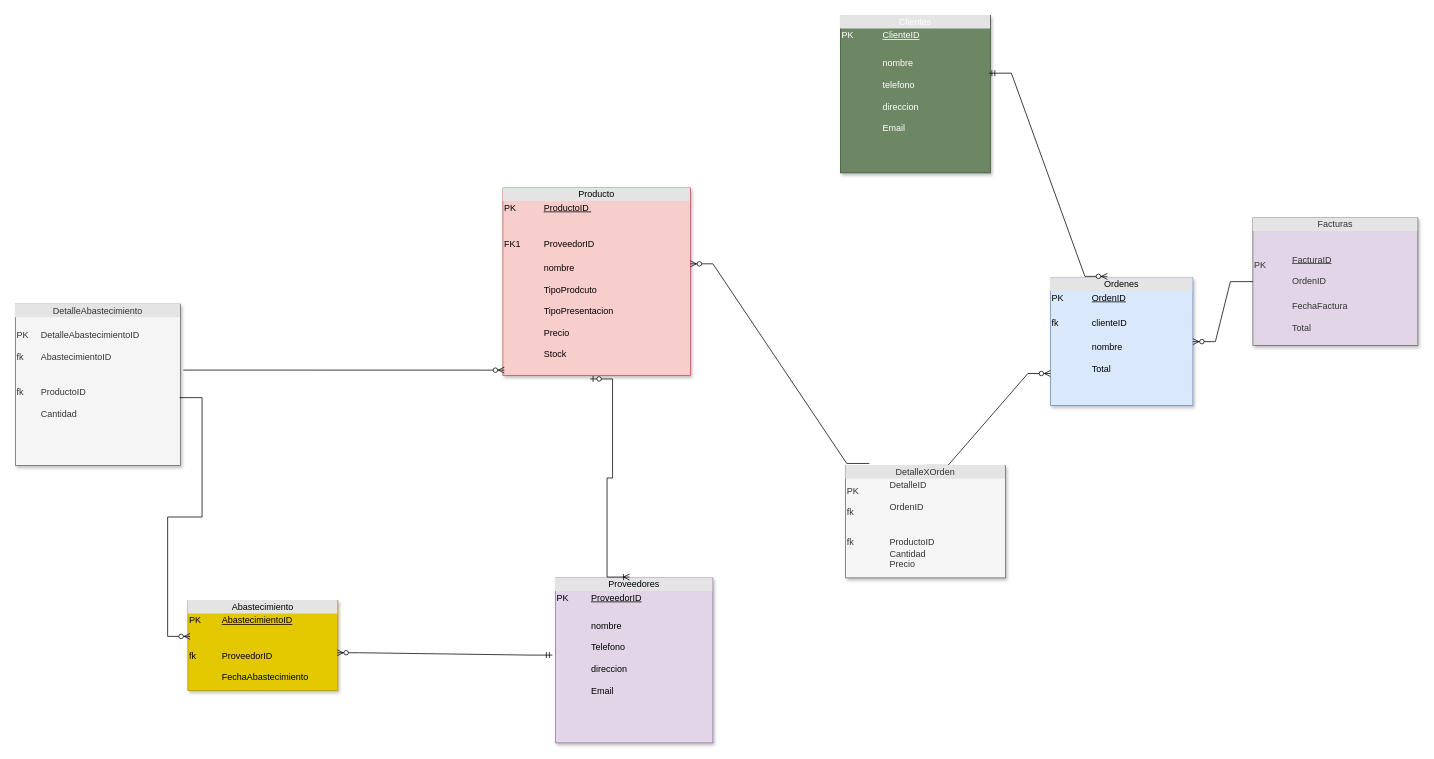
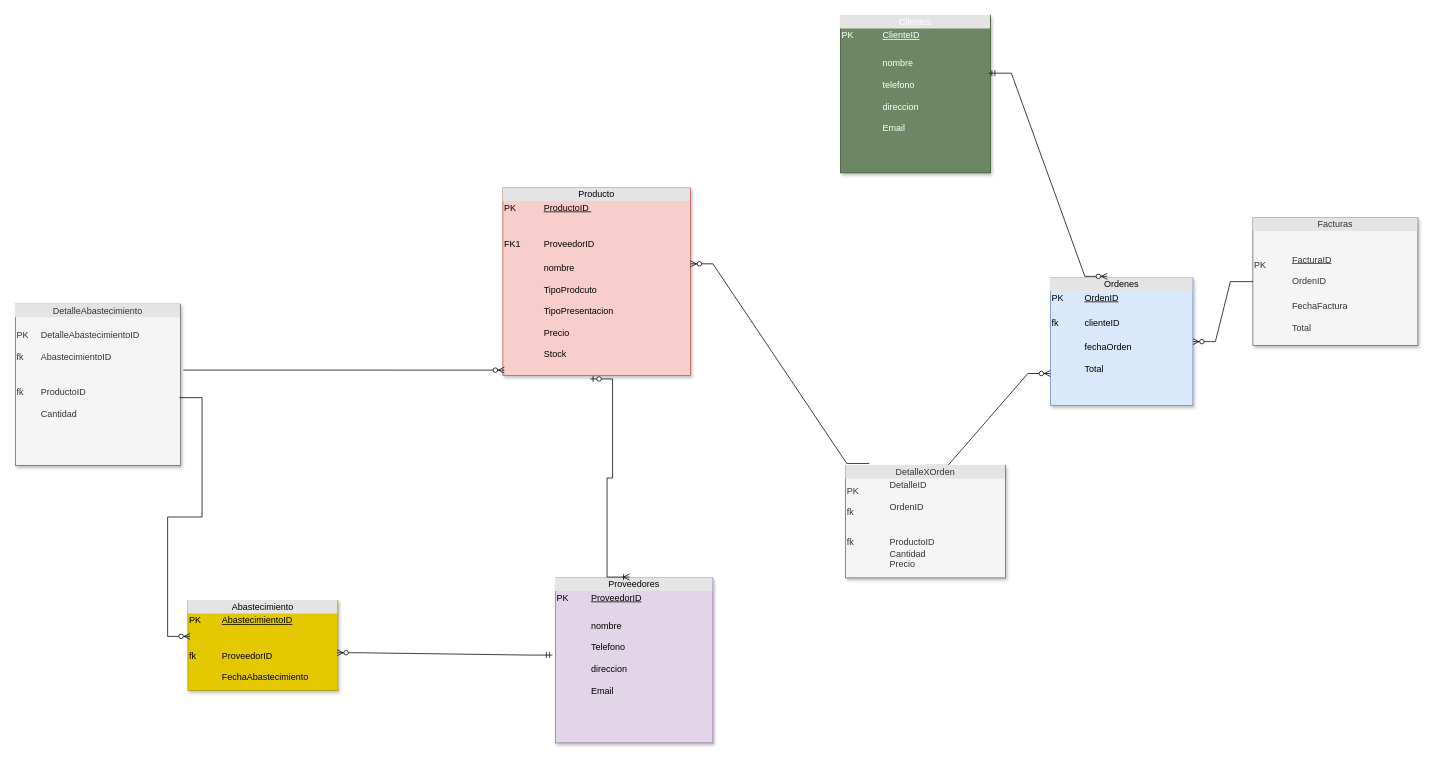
- <mxCell id="11" value="&lt;div style=&quot;text-align: center; box-sizing: border-box; width: 100%; background: rgb(228, 228, 228); padding: 2px;&quot;&gt;Facturas&lt;/div&gt;&lt;table style=&quot;width:100%;font-size:1em;&quot; cellpadding=&quot;2&quot; cellspacing=&quot;0&quot;&gt;&lt;tbody&gt;&lt;tr&gt;&lt;td&gt;PK&amp;nbsp;&lt;/td&gt;&lt;td&gt;&lt;br&gt;&lt;br&gt;&lt;u&gt;FacturaID&lt;/u&gt;&lt;br&gt;&lt;br&gt;OrdenID&lt;br&gt;&lt;br&gt;&lt;/td&gt;&lt;/tr&gt;&lt;tr&gt;&lt;td&gt;&lt;br&gt;&amp;nbsp; &amp;nbsp;&lt;br&gt;&lt;br&gt;&lt;/td&gt;&lt;td&gt;FechaFactura&lt;br&gt;&lt;br&gt;Total&lt;br&gt;&lt;br&gt;&lt;br&gt;&lt;/td&gt;&lt;/tr&gt;&lt;tr&gt;&lt;td&gt;&lt;br&gt;&lt;br&gt;&lt;/td&gt;&lt;td&gt;&lt;br&gt;&lt;br&gt;&lt;br&gt;&lt;br&gt;&lt;br&gt;&lt;br&gt;&lt;br&gt;&lt;br&gt;&lt;br&gt;&lt;br&gt;&lt;/td&gt;&lt;/tr&gt;&lt;/tbody&gt;&lt;/table&gt;" style="verticalAlign=top;align=left;overflow=fill;html=1;whiteSpace=wrap;fillColor=#e1d5e7;strokeColor=#666666;fontColor=#333333;shadow=1;" vertex="1" parent="1"><mxGeometry x="1670" y="290" width="220" height="170" as="geometry" /></mxCell>
+ <mxCell id="11" value="&lt;div style=&quot;text-align: center; box-sizing: border-box; width: 100%; background: rgb(228, 228, 228); padding: 2px;&quot;&gt;Facturas&lt;/div&gt;&lt;table style=&quot;width:100%;font-size:1em;&quot; cellpadding=&quot;2&quot; cellspacing=&quot;0&quot;&gt;&lt;tbody&gt;&lt;tr&gt;&lt;td&gt;PK&amp;nbsp;&lt;/td&gt;&lt;td&gt;&lt;br&gt;&lt;br&gt;&lt;u&gt;FacturaID&lt;/u&gt;&lt;br&gt;&lt;br&gt;OrdenID&lt;br&gt;&lt;br&gt;&lt;/td&gt;&lt;/tr&gt;&lt;tr&gt;&lt;td&gt;&lt;br&gt;&amp;nbsp; &amp;nbsp;&lt;br&gt;&lt;br&gt;&lt;/td&gt;&lt;td&gt;FechaFactura&lt;br&gt;&lt;br&gt;Total&lt;br&gt;&lt;br&gt;&lt;br&gt;&lt;/td&gt;&lt;/tr&gt;&lt;tr&gt;&lt;td&gt;&lt;br&gt;&lt;br&gt;&lt;/td&gt;&lt;td&gt;&lt;br&gt;&lt;br&gt;&lt;br&gt;&lt;br&gt;&lt;br&gt;&lt;br&gt;&lt;br&gt;&lt;br&gt;&lt;br&gt;&lt;br&gt;&lt;/td&gt;&lt;/tr&gt;&lt;/tbody&gt;&lt;/table&gt;" style="verticalAlign=top;align=left;overflow=fill;html=1;whiteSpace=wrap;fillColor=#f5f5f5;strokeColor=#666666;fontColor=#333333;shadow=1;" vertex="1" parent="1"><mxGeometry x="1670" y="290" width="220" height="170" as="geometry" /></mxCell>
- <mxCell id="5" value="&lt;div style=&quot;text-align: center; box-sizing: border-box; width: 100%; background: rgb(228, 228, 228); padding: 2px;&quot;&gt;Ordenes&lt;/div&gt;&lt;table style=&quot;width:100%;font-size:1em;&quot; cellpadding=&quot;2&quot; cellspacing=&quot;0&quot;&gt;&lt;tbody&gt;&lt;tr&gt;&lt;td&gt;PK&lt;/td&gt;&lt;td&gt;&lt;u&gt;OrdenID&lt;br&gt;&lt;/u&gt;&lt;/td&gt;&lt;/tr&gt;&lt;tr&gt;&lt;td&gt;&lt;br&gt;fk&lt;/td&gt;&lt;td&gt;&lt;br&gt;clienteID&lt;br&gt;&lt;/td&gt;&lt;/tr&gt;&lt;tr&gt;&lt;td&gt;&lt;/td&gt;&lt;td&gt;&lt;br&gt;nombre&lt;br&gt;&lt;br&gt;Total&lt;br&gt;&lt;br&gt;&lt;/td&gt;&lt;/tr&gt;&lt;/tbody&gt;&lt;/table&gt;" style="verticalAlign=top;align=left;overflow=fill;html=1;whiteSpace=wrap;fillColor=#dae8fc;strokeColor=#6c8ebf;shadow=1;" parent="1" vertex="1"><mxGeometry x="1400" y="370" width="190" height="170" as="geometry" /></mxCell>
+ <mxCell id="5" value="&lt;div style=&quot;text-align: center; box-sizing: border-box; width: 100%; background: rgb(228, 228, 228); padding: 2px;&quot;&gt;Ordenes&lt;/div&gt;&lt;table style=&quot;width:100%;font-size:1em;&quot; cellpadding=&quot;2&quot; cellspacing=&quot;0&quot;&gt;&lt;tbody&gt;&lt;tr&gt;&lt;td&gt;PK&lt;/td&gt;&lt;td&gt;&lt;u&gt;OrdenID&lt;br&gt;&lt;/u&gt;&lt;/td&gt;&lt;/tr&gt;&lt;tr&gt;&lt;td&gt;&lt;br&gt;fk&lt;/td&gt;&lt;td&gt;&lt;br&gt;clienteID&lt;br&gt;&lt;/td&gt;&lt;/tr&gt;&lt;tr&gt;&lt;td&gt;&lt;/td&gt;&lt;td&gt;&lt;br&gt;fechaOrden&lt;br&gt;&lt;br&gt;Total&lt;br&gt;&lt;br&gt;&lt;/td&gt;&lt;/tr&gt;&lt;/tbody&gt;&lt;/table&gt;" style="verticalAlign=top;align=left;overflow=fill;html=1;whiteSpace=wrap;fillColor=#dae8fc;strokeColor=#6c8ebf;shadow=1;" parent="1" vertex="1"><mxGeometry x="1400" y="370" width="190" height="170" as="geometry" /></mxCell>
